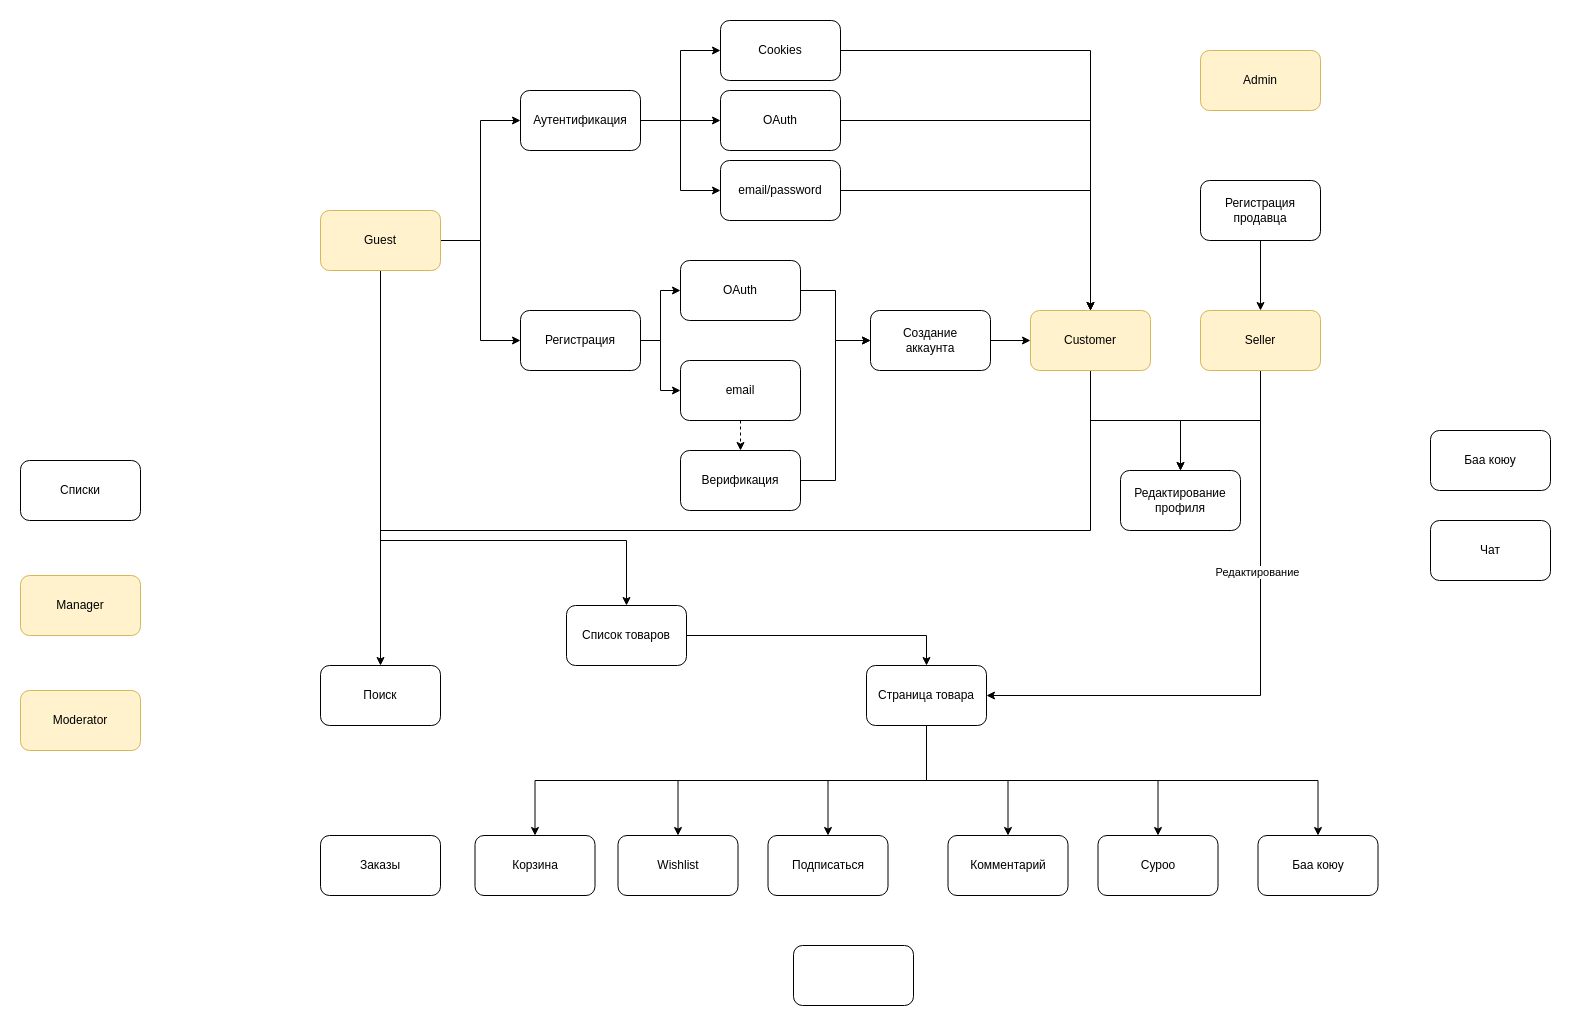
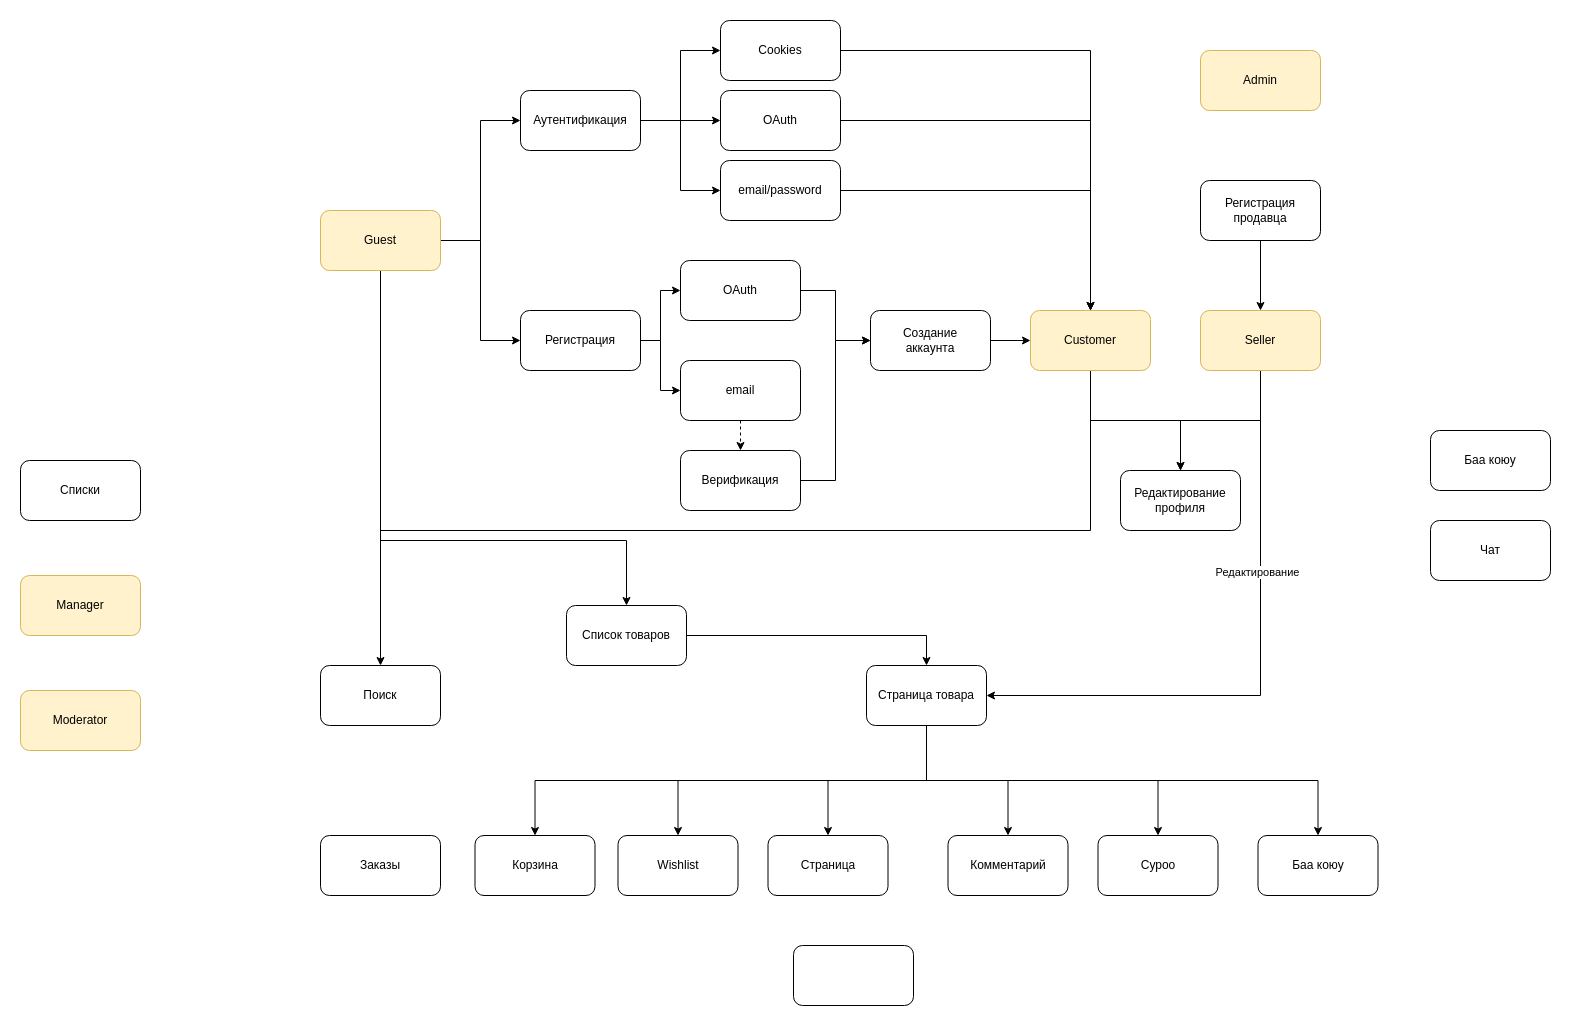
- <mxCell id="54" value="Подписаться" style="rounded=1;whiteSpace=wrap;html=1;" vertex="1" parent="1"><mxGeometry x="767.5" y="835" width="120" height="60" as="geometry" /></mxCell>
+ <mxCell id="54" value="Страница" style="rounded=1;whiteSpace=wrap;html=1;" vertex="1" parent="1"><mxGeometry x="767.5" y="835" width="120" height="60" as="geometry" /></mxCell>
